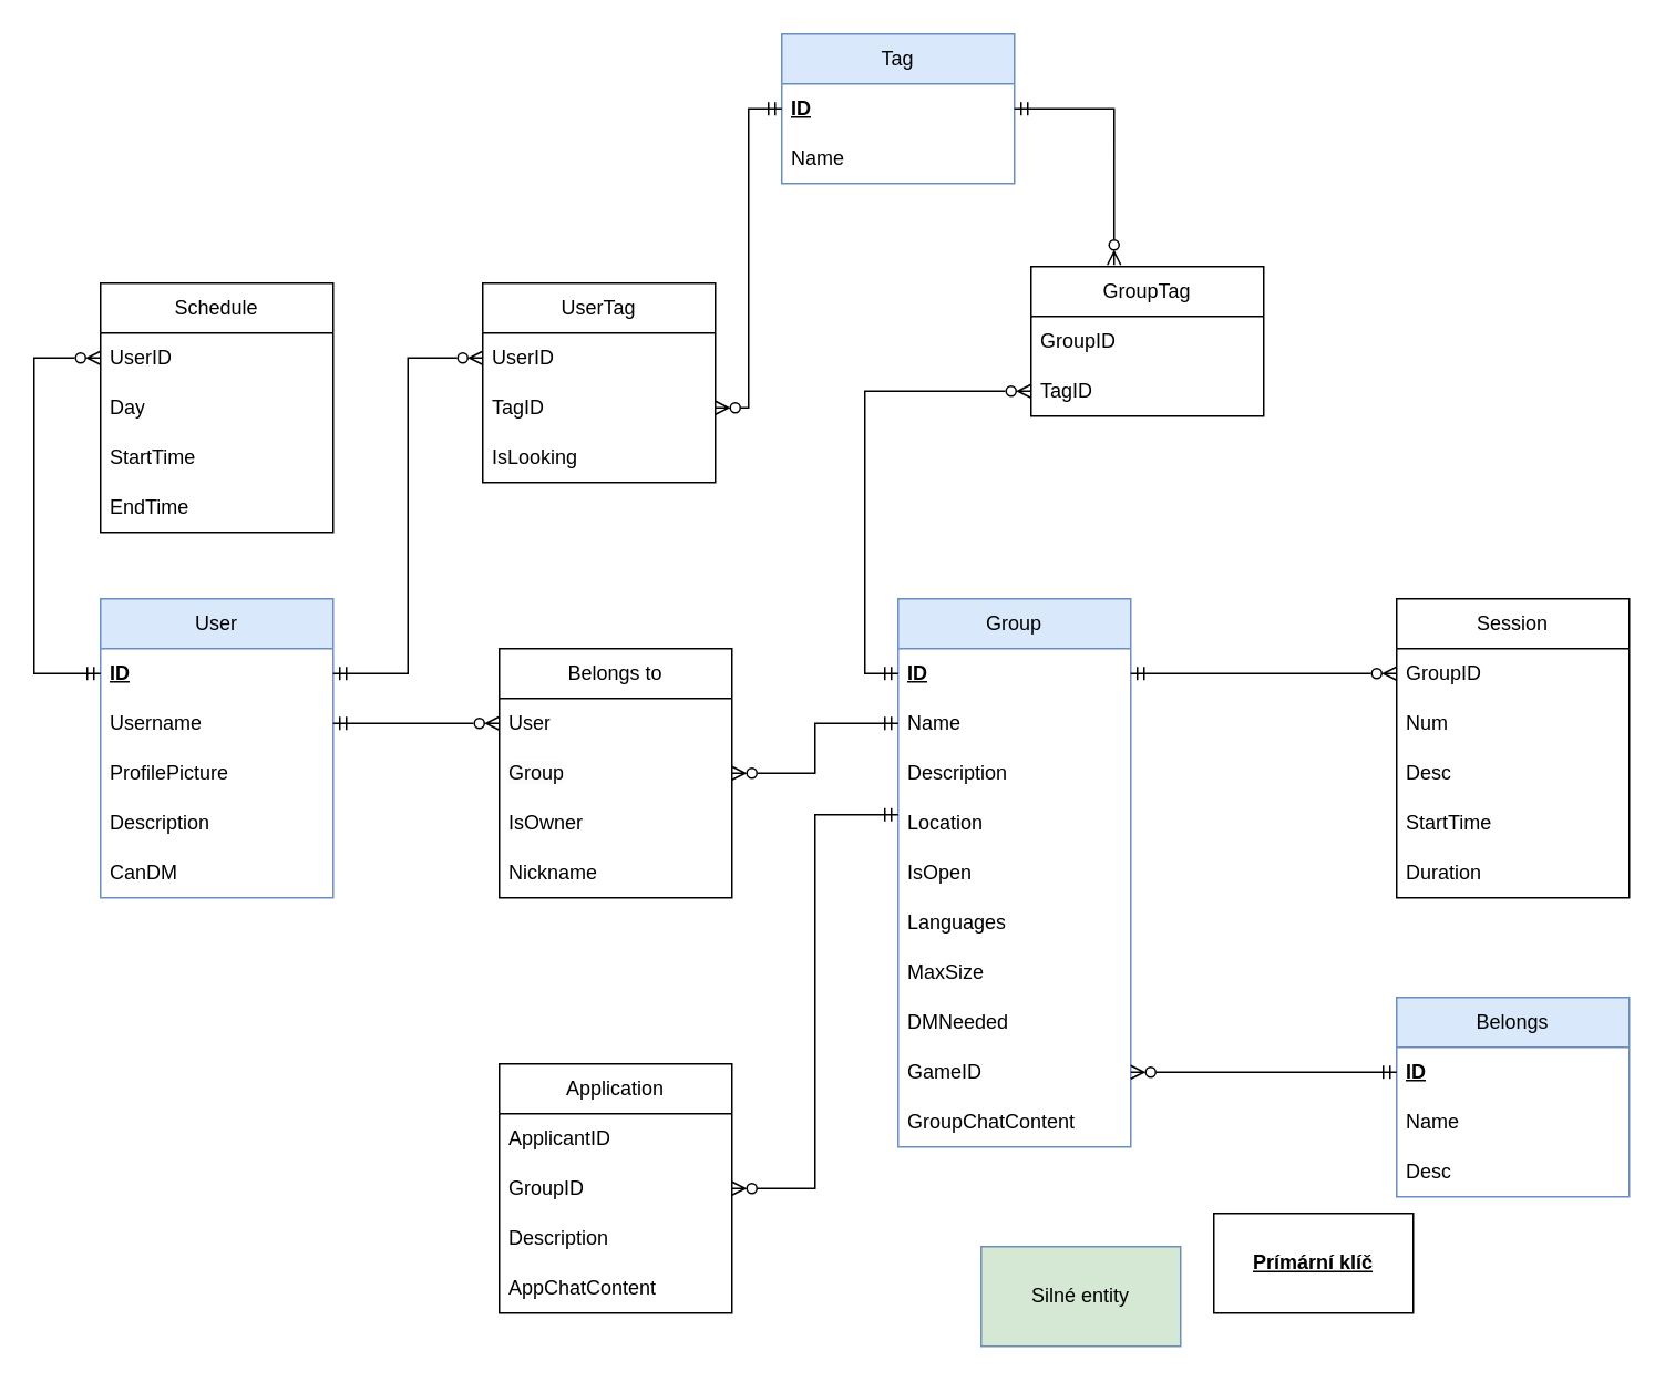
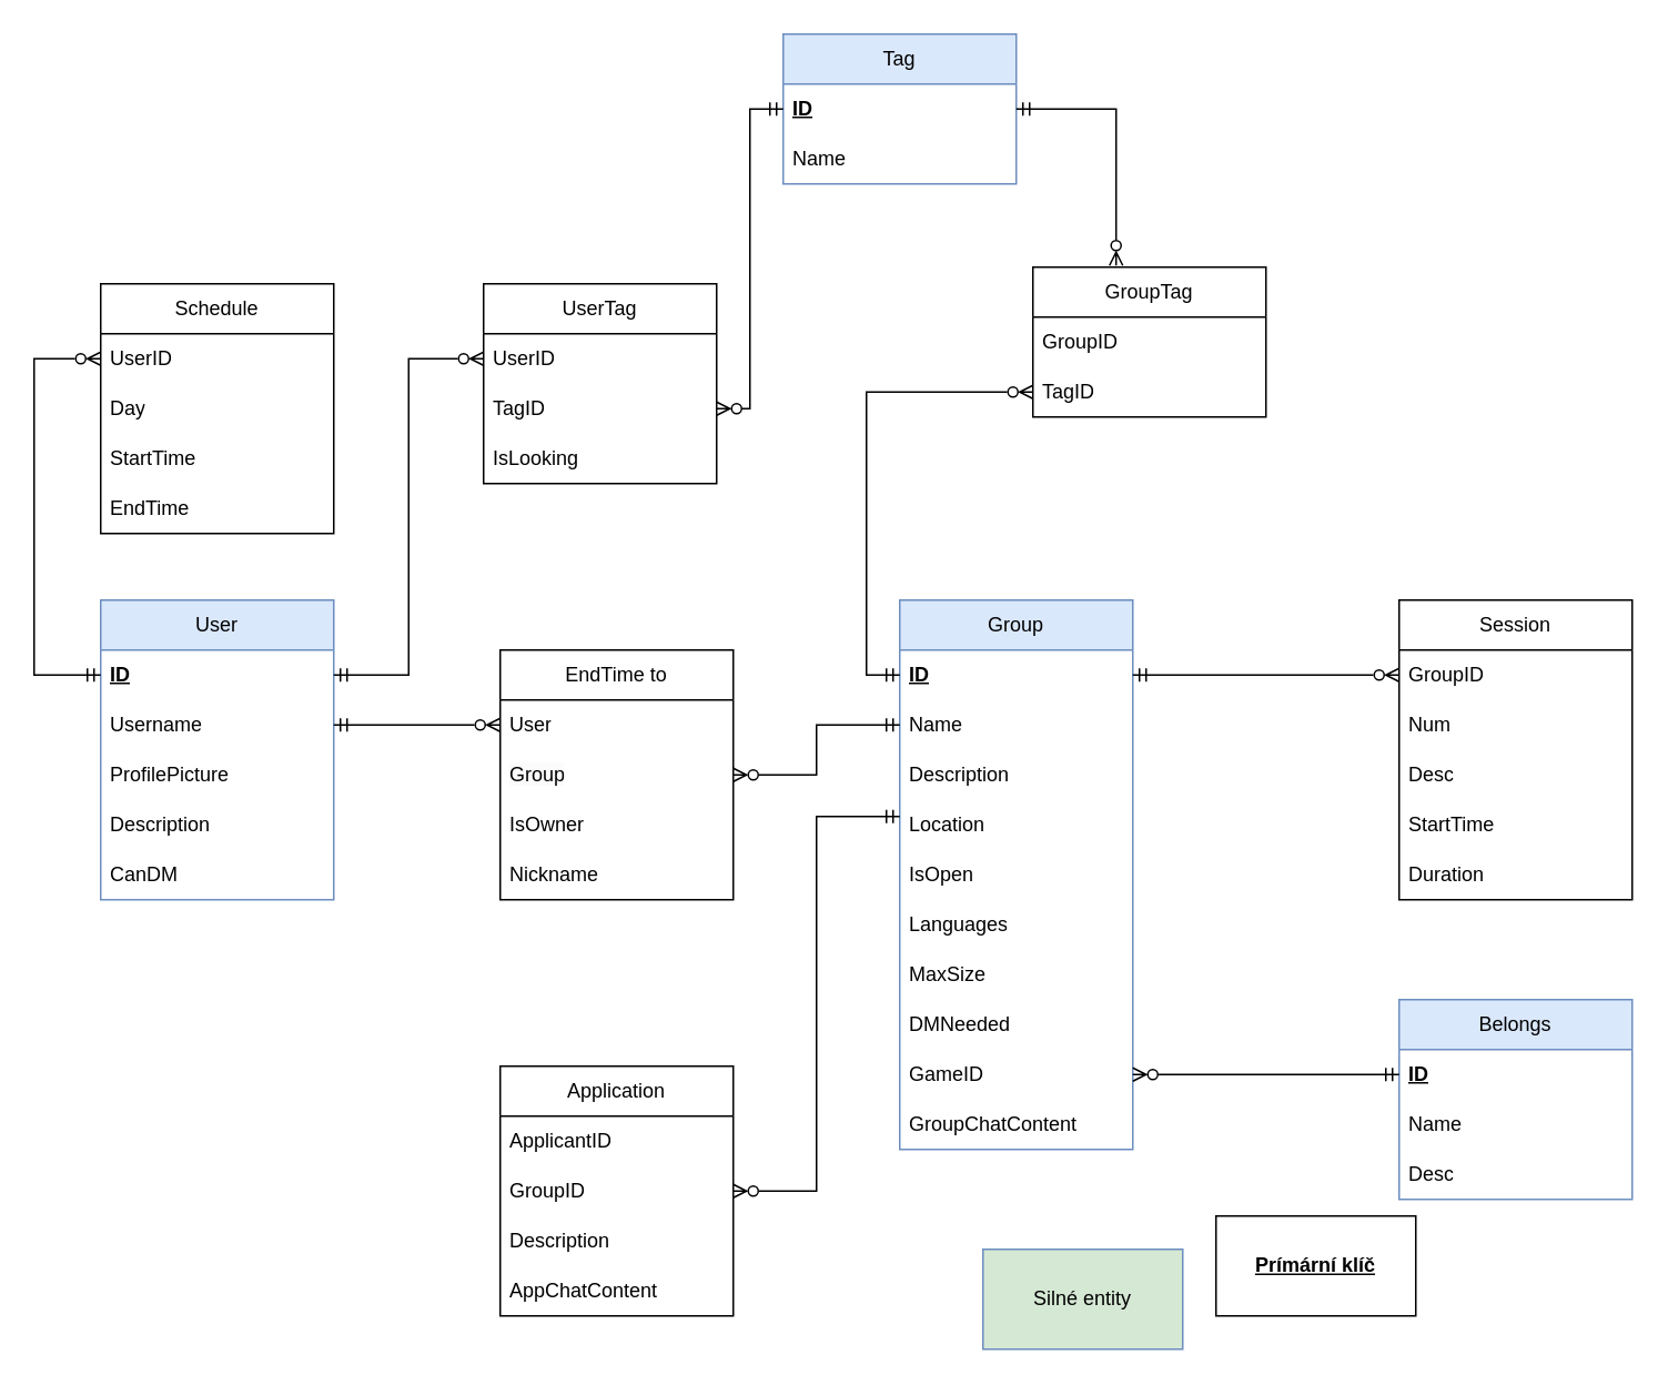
- <mxCell id="8" value="Belongs to" style="swimlane;fontStyle=0;childLayout=stackLayout;horizontal=1;startSize=30;horizontalStack=0;resizeParent=1;resizeParentMax=0;resizeLast=0;collapsible=1;marginBottom=0;whiteSpace=wrap;html=1;" parent="1" vertex="1"><mxGeometry x="300" y="390" width="140" height="150" as="geometry" /></mxCell>
+ <mxCell id="8" value="EndTime to" style="swimlane;fontStyle=0;childLayout=stackLayout;horizontal=1;startSize=30;horizontalStack=0;resizeParent=1;resizeParentMax=0;resizeLast=0;collapsible=1;marginBottom=0;whiteSpace=wrap;html=1;" parent="1" vertex="1"><mxGeometry x="300" y="390" width="140" height="150" as="geometry" /></mxCell>
